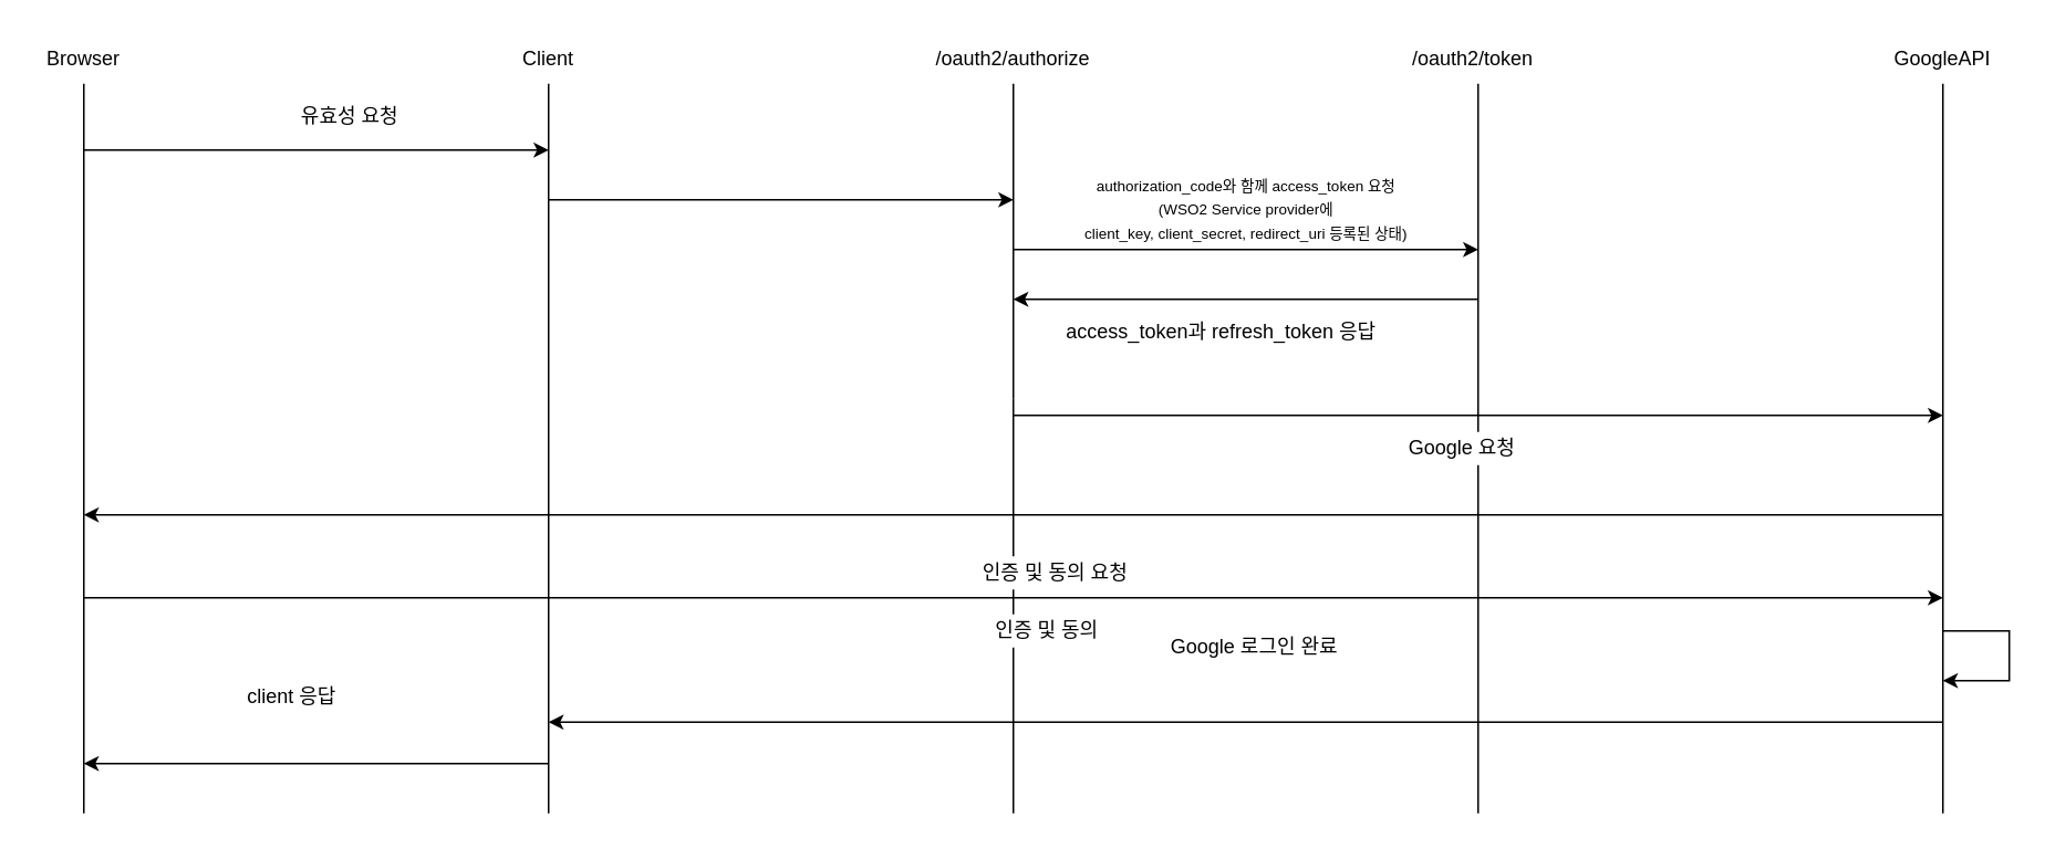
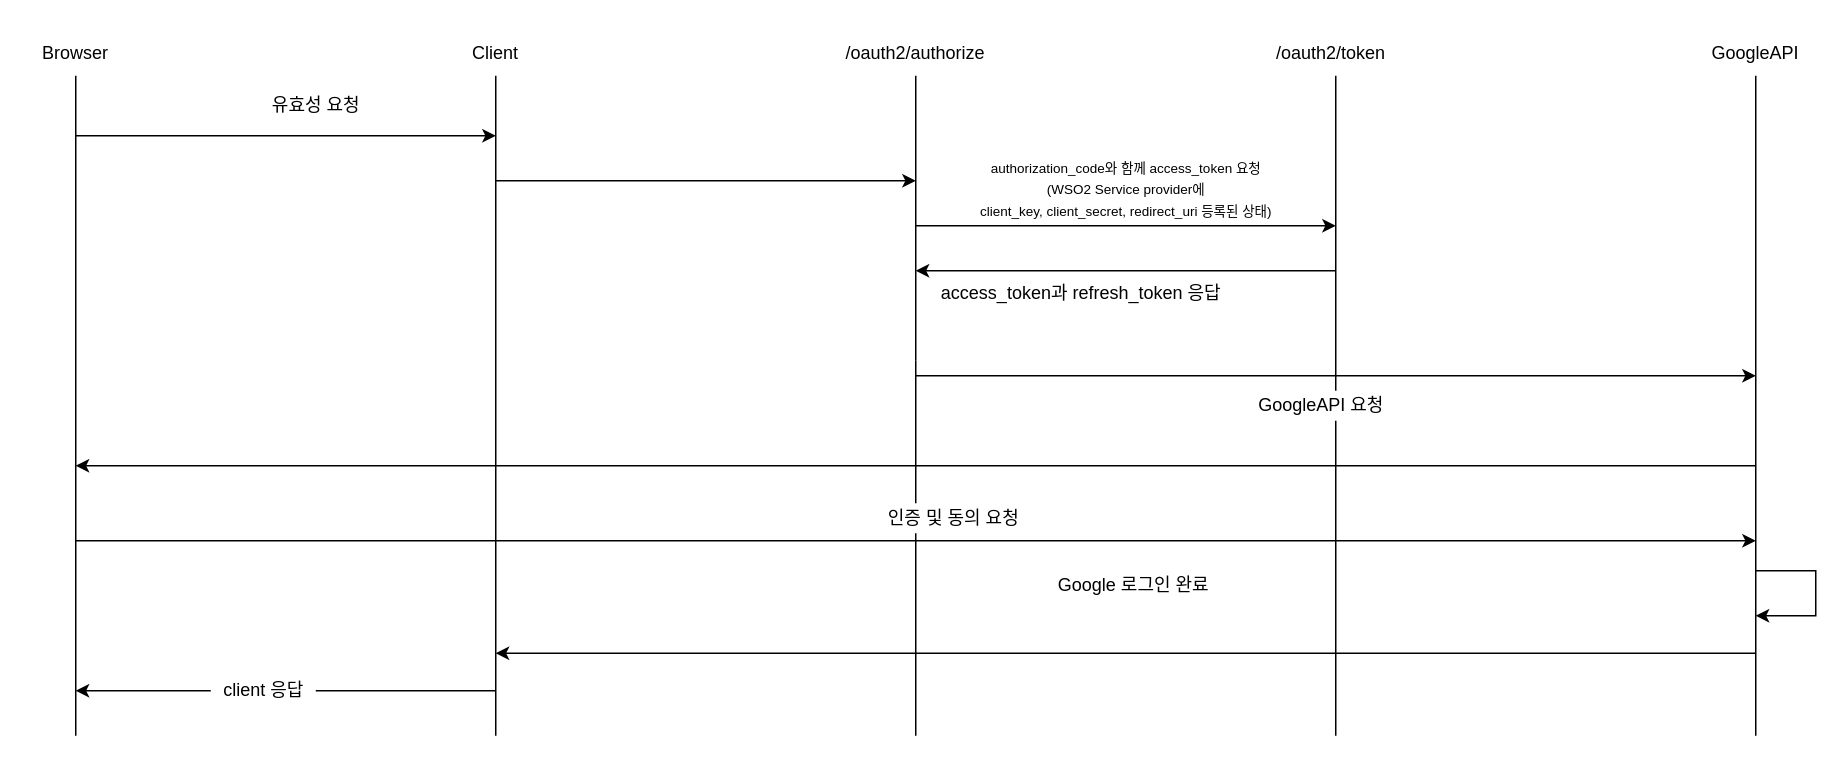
- <mxCell id="18" value="&lt;font style=&quot;font-size: 12px&quot;&gt;access_token과 refresh_token 응답&lt;/font&gt;" style="text;html=1;align=center;verticalAlign=middle;resizable=0;points=[];autosize=1;strokeColor=none;fillColor=#FFFFFF;fontSize=9;" vertex="1" parent="1"><mxGeometry x="630" y="190" width="210" height="20" as="geometry" /></mxCell>
+ <mxCell id="18" value="&lt;font style=&quot;font-size: 12px&quot;&gt;access_token과 refresh_token 응답&lt;/font&gt;" style="text;html=1;align=center;verticalAlign=middle;resizable=0;points=[];autosize=1;strokeColor=none;fillColor=#FFFFFF;fontSize=9;" vertex="1" parent="1"><mxGeometry x="615" y="185" width="210" height="20" as="geometry" /></mxCell>
- <mxCell id="21" value="Google 요청" style="text;html=1;align=center;verticalAlign=middle;resizable=0;points=[];autosize=1;strokeColor=none;fillColor=default;fontSize=12;" vertex="1" parent="1"><mxGeometry x="830" y="260" width="100" height="20" as="geometry" /></mxCell>
+ <mxCell id="21" value="GoogleAPI 요청" style="text;html=1;align=center;verticalAlign=middle;resizable=0;points=[];autosize=1;strokeColor=none;fillColor=default;fontSize=12;" vertex="1" parent="1"><mxGeometry x="830" y="260" width="100" height="20" as="geometry" /></mxCell>
- <mxCell id="25" value="인증 및 동의" style="text;html=1;align=center;verticalAlign=middle;resizable=0;points=[];autosize=1;strokeColor=none;fillColor=default;fontSize=12;" vertex="1" parent="1"><mxGeometry x="590" y="370" width="80" height="20" as="geometry" /></mxCell>
- <mxCell id="30" value="client 응답" style="text;html=1;align=center;verticalAlign=middle;resizable=0;points=[];autosize=1;strokeColor=none;fillColor=default;fontSize=12;" vertex="1" parent="1"><mxGeometry x="140" y="410" width="70" height="20" as="geometry" /></mxCell>
+ <mxCell id="30" value="client 응답" style="text;html=1;align=center;verticalAlign=middle;resizable=0;points=[];autosize=1;strokeColor=none;fillColor=default;fontSize=12;" vertex="1" parent="1"><mxGeometry x="140" y="450" width="70" height="20" as="geometry" /></mxCell>
